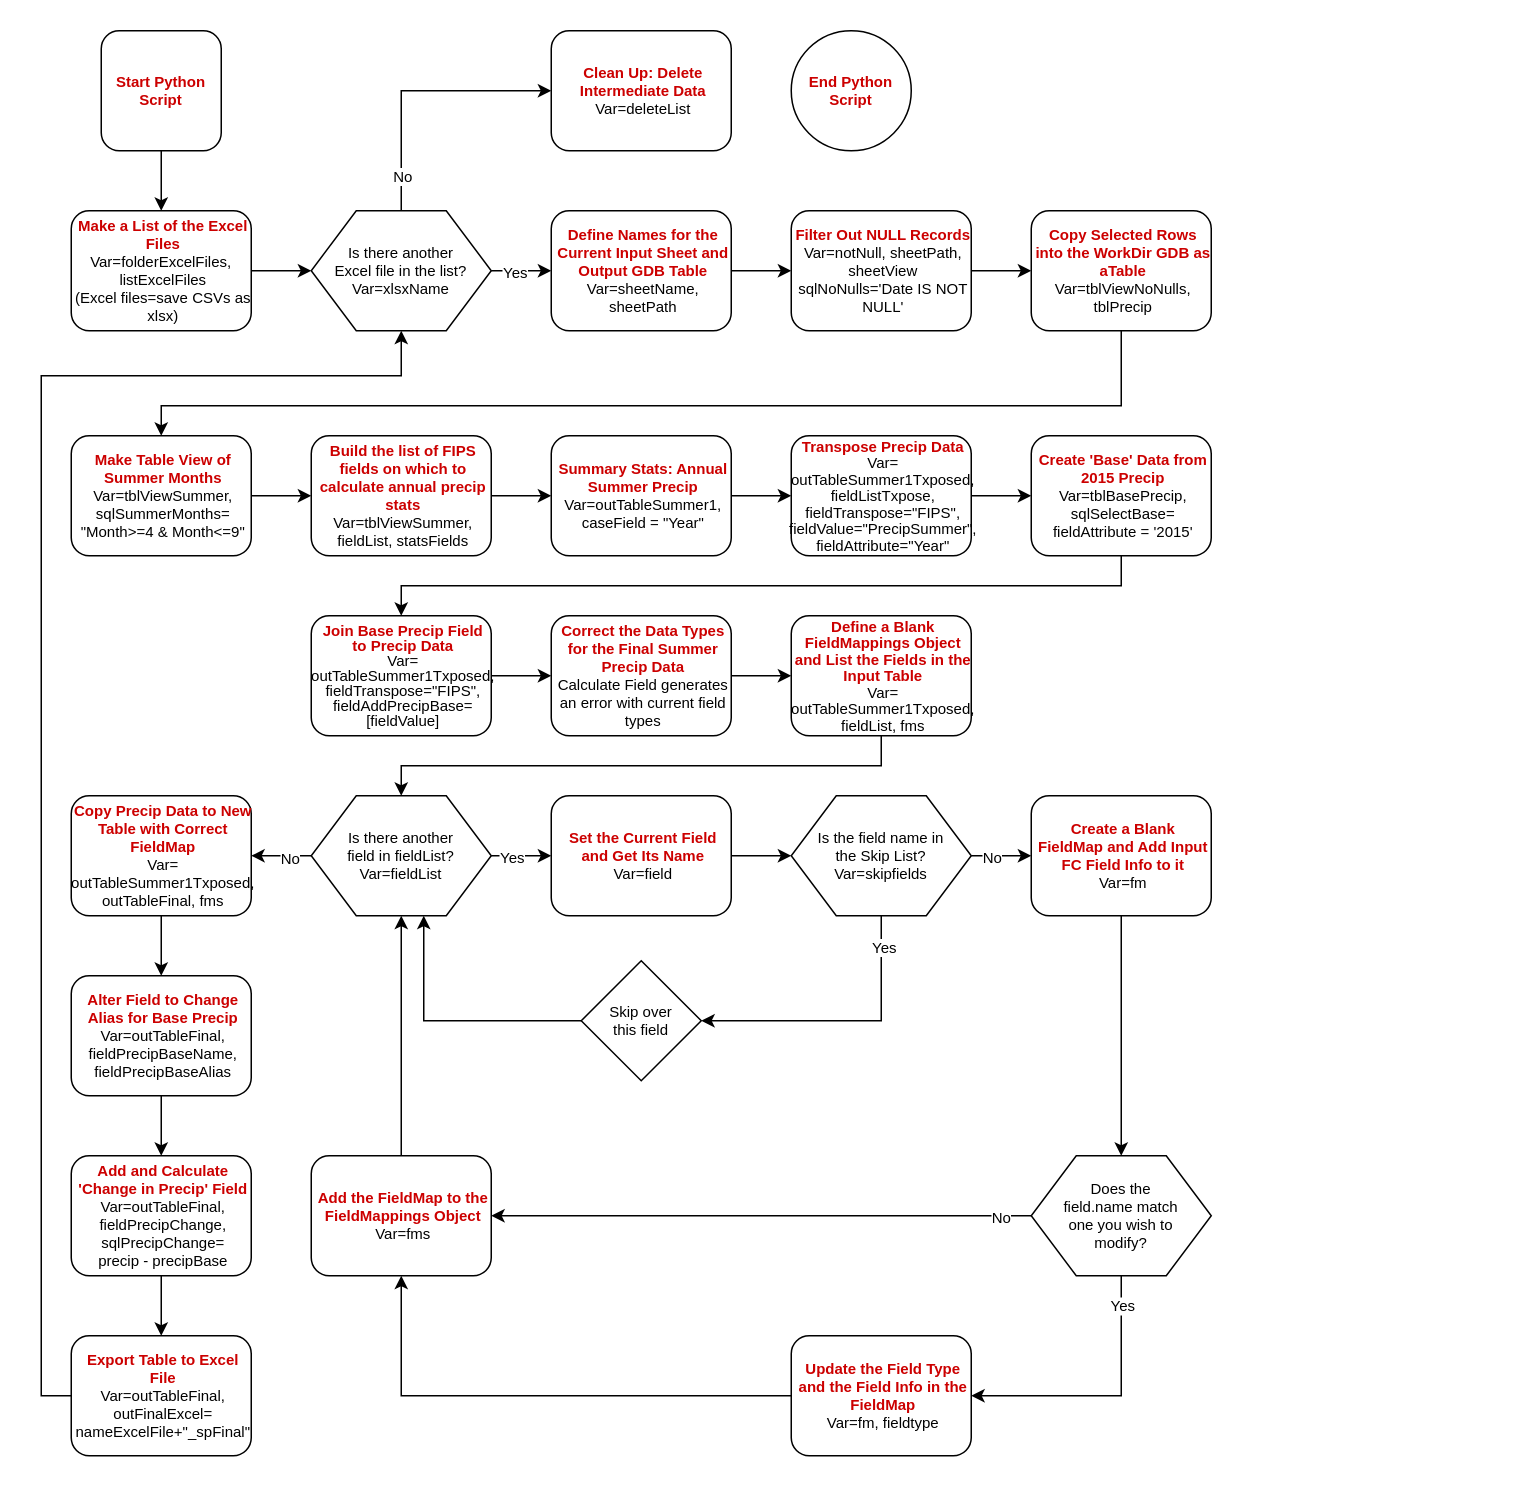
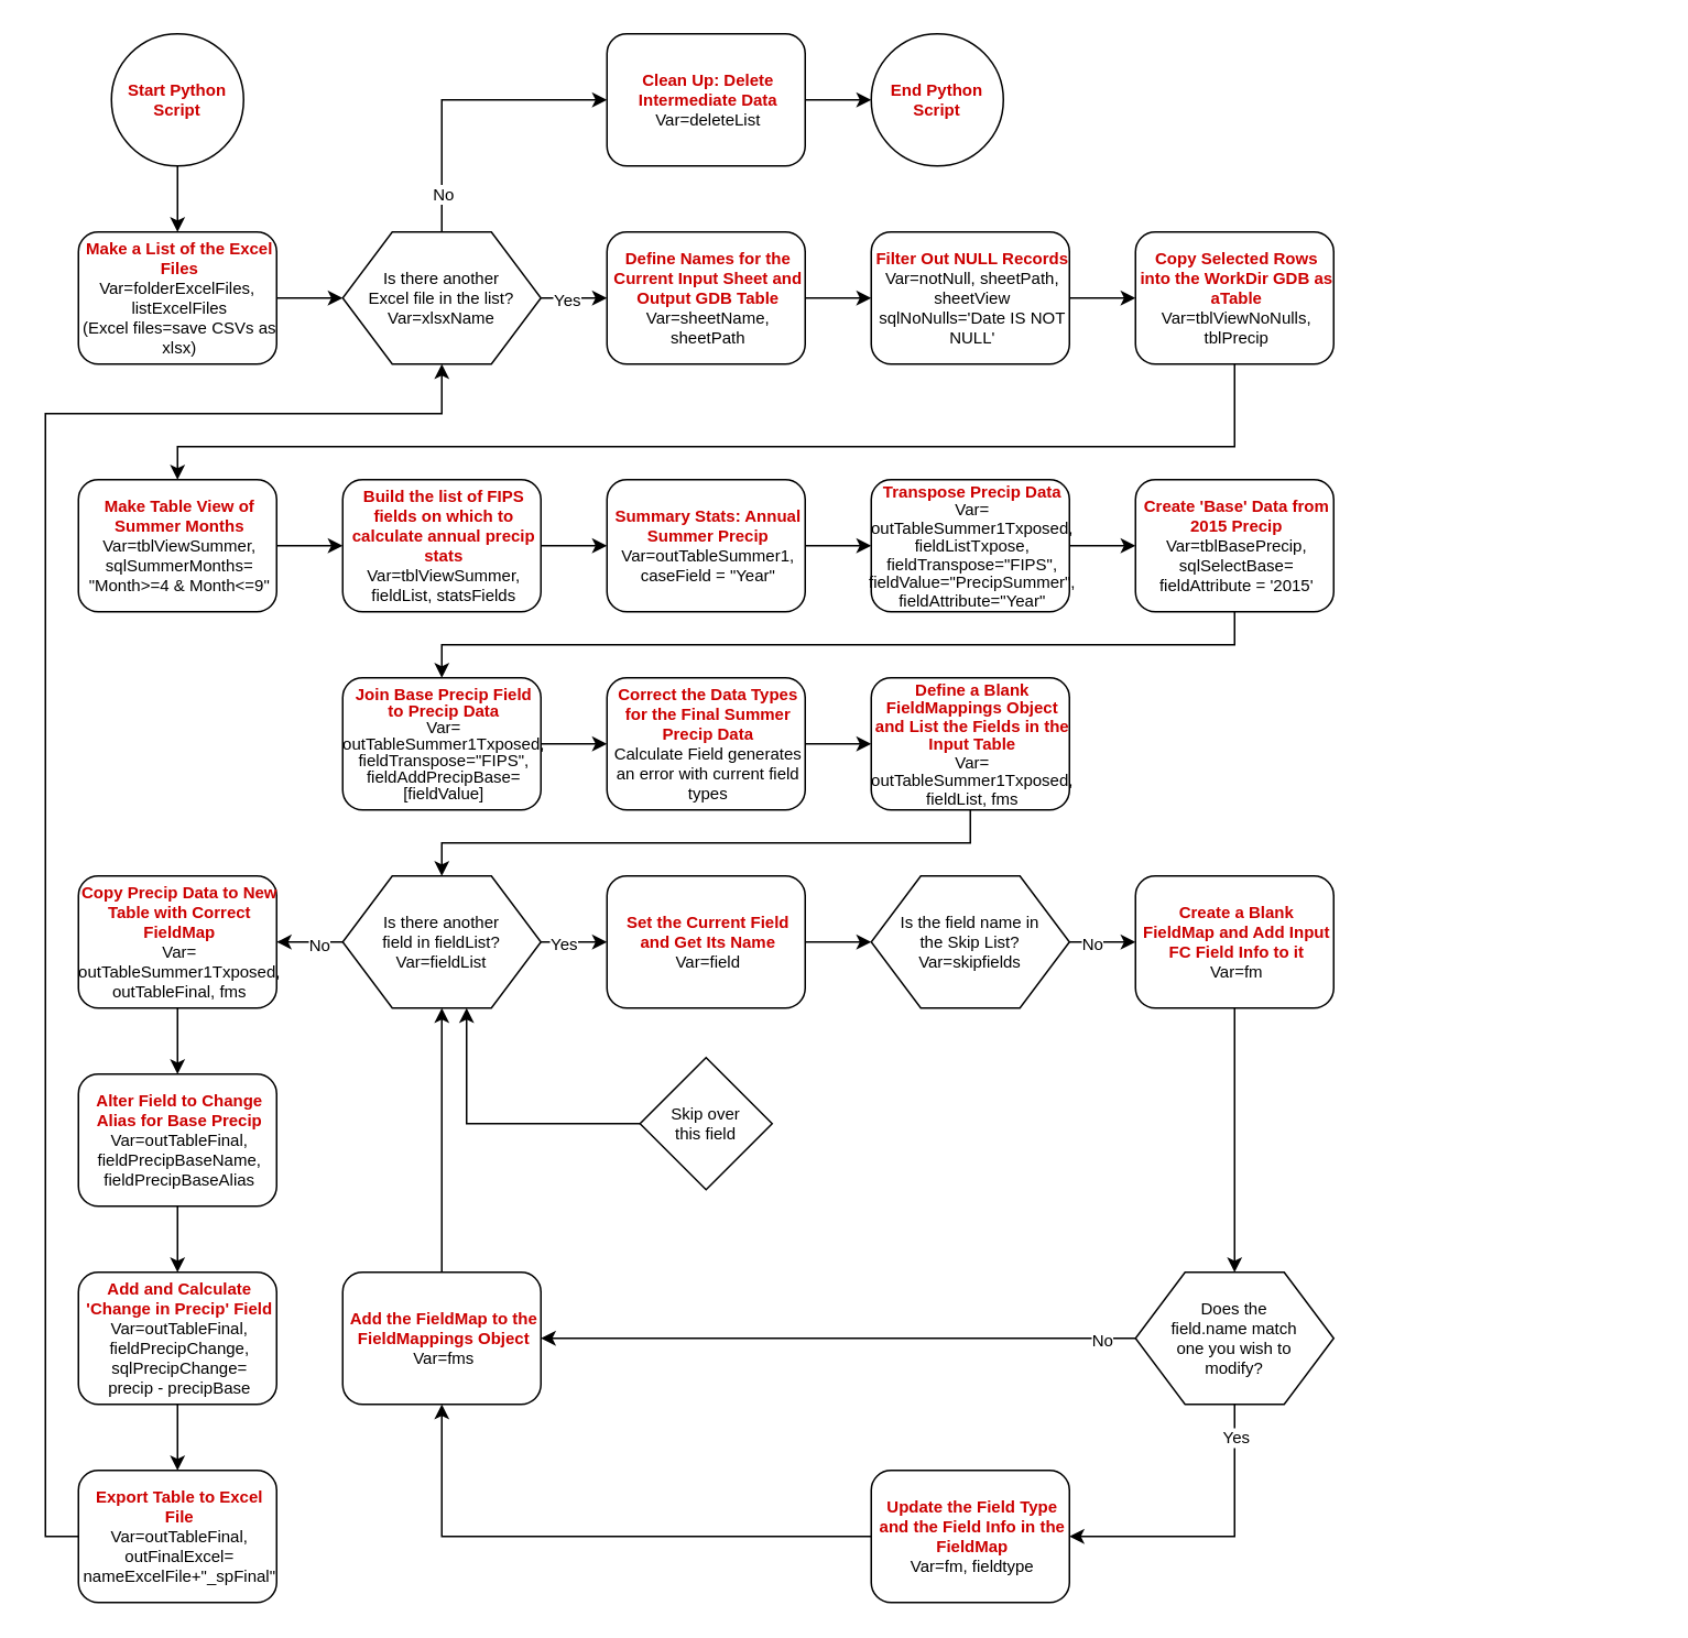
- <mxCell id="10" value="&lt;b style=&quot;color: rgb(204, 0, 0); font-size: 10px;&quot;&gt;Start Python Script&lt;/b&gt;&lt;b style=&quot;color: rgb(204, 0, 0); font-size: 10px;&quot;&gt;&lt;br style=&quot;font-size: 10px;&quot;&gt;&lt;/b&gt;" style="whiteSpace=wrap;html=1;aspect=fixed;fontSize=10;rounded=1;" parent="1" vertex="1"><mxGeometry x="67" y="20" width="80" height="80" as="geometry" /></mxCell>
+ <mxCell id="10" value="&lt;b style=&quot;color: rgb(204, 0, 0); font-size: 10px;&quot;&gt;Start Python Script&lt;/b&gt;&lt;b style=&quot;color: rgb(204, 0, 0); font-size: 10px;&quot;&gt;&lt;br style=&quot;font-size: 10px;&quot;&gt;&lt;/b&gt;" style="ellipse;whiteSpace=wrap;html=1;aspect=fixed;fontSize=10;" parent="1" vertex="1"><mxGeometry x="67" y="20" width="80" height="80" as="geometry" /></mxCell>
+ <mxCell id="24" value="" style="edgeStyle=orthogonalEdgeStyle;rounded=0;orthogonalLoop=1;jettySize=auto;html=1;fontSize=10;" parent="1" source="25" target="8" edge="1"><mxGeometry relative="1" as="geometry" /></mxCell>
- <mxCell id="33" value="" style="edgeStyle=orthogonalEdgeStyle;rounded=0;orthogonalLoop=1;jettySize=auto;html=1;exitX=0.5;exitY=1;exitDx=0;exitDy=0;entryX=1;entryY=0.5;entryDx=0;entryDy=0;fontSize=10;" parent="1" source="37" target="41" edge="1"><mxGeometry relative="1" as="geometry"><Array as="points"><mxPoint x="587" y="680" /></Array></mxGeometry></mxCell>
- <mxCell id="34" value="Yes" style="edgeLabel;html=1;align=center;verticalAlign=middle;resizable=0;points=[];fontSize=10;" parent="33" vertex="1" connectable="0"><mxGeometry x="-0.789" y="1" relative="1" as="geometry"><mxPoint as="offset" /></mxGeometry></mxCell>
